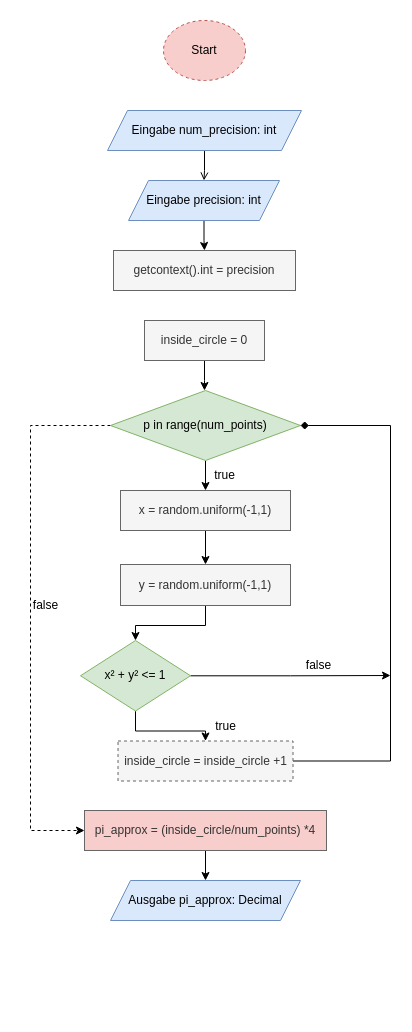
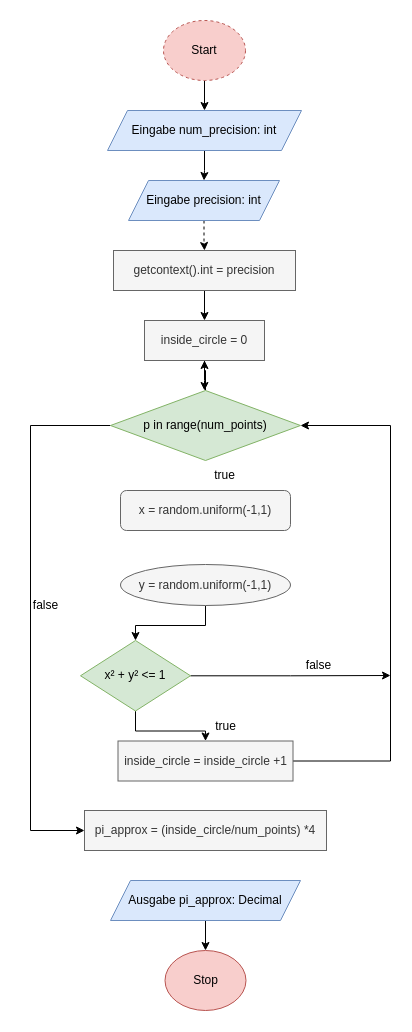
+ <mxCell id="2" value="" style="edgeStyle=orthogonalEdgeStyle;rounded=0;orthogonalLoop=1;jettySize=auto;html=1;" edge="1" parent="1" source="3" target="5"><mxGeometry relative="1" as="geometry" /></mxCell>
- <mxCell id="4" value="" style="edgeStyle=orthogonalEdgeStyle;rounded=0;orthogonalLoop=1;jettySize=auto;html=1;endArrow=open;" edge="1" parent="1" source="5" target="7"><mxGeometry relative="1" as="geometry" /></mxCell>
+ <mxCell id="4" value="" style="edgeStyle=orthogonalEdgeStyle;rounded=0;orthogonalLoop=1;jettySize=auto;html=1;" edge="1" parent="1" source="5" target="7"><mxGeometry relative="1" as="geometry" /></mxCell>
- <mxCell id="6" value="" style="edgeStyle=orthogonalEdgeStyle;rounded=0;orthogonalLoop=1;jettySize=auto;html=1;" edge="1" parent="1" source="7" target="9"><mxGeometry relative="1" as="geometry" /></mxCell>
+ <mxCell id="6" value="" style="edgeStyle=orthogonalEdgeStyle;rounded=0;orthogonalLoop=1;jettySize=auto;html=1;dashed=1;" edge="1" parent="1" source="7" target="9"><mxGeometry relative="1" as="geometry" /></mxCell>
+ <mxCell id="8" value="" style="edgeStyle=orthogonalEdgeStyle;rounded=0;orthogonalLoop=1;jettySize=auto;html=1;" edge="1" parent="1" source="9" target="11"><mxGeometry relative="1" as="geometry" /></mxCell>
- <mxCell id="25" style="edgeStyle=orthogonalEdgeStyle;rounded=0;orthogonalLoop=1;jettySize=auto;html=1;entryX=1;entryY=0.5;entryDx=0;entryDy=0;endArrow=diamond;" edge="1" parent="1" source="26" target="14"><mxGeometry relative="1" as="geometry"><mxPoint x="570" y="380" as="targetPoint" /><Array as="points"><mxPoint x="390" y="760" /><mxPoint x="390" y="425" /></Array></mxGeometry></mxCell>
+ <mxCell id="25" style="edgeStyle=orthogonalEdgeStyle;rounded=0;orthogonalLoop=1;jettySize=auto;html=1;entryX=1;entryY=0.5;entryDx=0;entryDy=0;" edge="1" parent="1" source="26" target="14"><mxGeometry relative="1" as="geometry"><mxPoint x="570" y="380" as="targetPoint" /><Array as="points"><mxPoint x="390" y="760" /><mxPoint x="390" y="425" /></Array></mxGeometry></mxCell>
- <mxCell id="12" value="" style="edgeStyle=orthogonalEdgeStyle;rounded=0;orthogonalLoop=1;jettySize=auto;html=1;" edge="1" parent="1" source="14" target="16"><mxGeometry relative="1" as="geometry" /></mxCell>
+ <mxCell id="12" value="" style="edgeStyle=orthogonalEdgeStyle;rounded=0;orthogonalLoop=1;jettySize=auto;html=1;" edge="1" parent="1" source="14" target="11"><mxGeometry relative="1" as="geometry" /></mxCell>
- <mxCell id="16" value="x = random.uniform(-1,1)" style="whiteSpace=wrap;html=1;fillColor=#f5f5f5;fontColor=#333333;strokeColor=#666666;" vertex="1" parent="1"><mxGeometry x="120" y="490" width="170" height="40" as="geometry" /></mxCell>
+ <mxCell id="16" value="x = random.uniform(-1,1)" style="whiteSpace=wrap;html=1;fillColor=#f5f5f5;fontColor=#333333;strokeColor=#666666;rounded=1;" vertex="1" parent="1"><mxGeometry x="120" y="490" width="170" height="40" as="geometry" /></mxCell>
- <mxCell id="15" value="" style="edgeStyle=orthogonalEdgeStyle;rounded=0;orthogonalLoop=1;jettySize=auto;html=1;" edge="1" parent="1" source="16" target="19"><mxGeometry relative="1" as="geometry" /></mxCell>
- <mxCell id="19" value="y = random.uniform(-1,1)" style="whiteSpace=wrap;html=1;fillColor=#f5f5f5;strokeColor=#666666;fontColor=#333333;" vertex="1" parent="1"><mxGeometry x="120" y="564" width="170" height="41" as="geometry" /></mxCell>
+ <mxCell id="19" value="y = random.uniform(-1,1)" style="ellipse;whiteSpace=wrap;html=1;fillColor=#f5f5f5;strokeColor=#666666;fontColor=#333333;" vertex="1" parent="1"><mxGeometry x="120" y="564" width="170" height="41" as="geometry" /></mxCell>
- <mxCell id="13" style="edgeStyle=orthogonalEdgeStyle;rounded=0;orthogonalLoop=1;jettySize=auto;html=1;exitX=0;exitY=0.5;exitDx=0;exitDy=0;entryX=0;entryY=0.5;entryDx=0;entryDy=0;dashed=1;" edge="1" parent="1" source="14" target="30"><mxGeometry relative="1" as="geometry"><mxPoint x="60" y="860" as="targetPoint" /><Array as="points"><mxPoint x="30" y="425" /><mxPoint x="30" y="830" /></Array></mxGeometry></mxCell>
+ <mxCell id="13" style="edgeStyle=orthogonalEdgeStyle;rounded=0;orthogonalLoop=1;jettySize=auto;html=1;exitX=0;exitY=0.5;exitDx=0;exitDy=0;entryX=0;entryY=0.5;entryDx=0;entryDy=0;" edge="1" parent="1" source="14" target="30"><mxGeometry relative="1" as="geometry"><mxPoint x="60" y="860" as="targetPoint" /><Array as="points"><mxPoint x="30" y="425" /><mxPoint x="30" y="830" /></Array></mxGeometry></mxCell>
- <mxCell id="26" value="inside_circle = inside_circle +1" style="whiteSpace=wrap;html=1;fillColor=#f5f5f5;strokeColor=#666666;fontColor=#333333;dashed=1;" vertex="1" parent="1"><mxGeometry x="117.5" y="740.5" width="175" height="40" as="geometry" /></mxCell>
+ <mxCell id="26" value="inside_circle = inside_circle +1" style="whiteSpace=wrap;html=1;fillColor=#f5f5f5;strokeColor=#666666;fontColor=#333333;" vertex="1" parent="1"><mxGeometry x="117.5" y="740.5" width="175" height="40" as="geometry" /></mxCell>
- <mxCell id="30" value="pi_approx = (inside_circle/num_points) *4" style="whiteSpace=wrap;html=1;fillColor=#f8cecc;fontColor=#333333;strokeColor=#666666;" vertex="1" parent="1"><mxGeometry x="84" y="810" width="242" height="40" as="geometry" /></mxCell>
+ <mxCell id="30" value="pi_approx = (inside_circle/num_points) *4" style="whiteSpace=wrap;html=1;fillColor=#f5f5f5;fontColor=#333333;strokeColor=#666666;" vertex="1" parent="1"><mxGeometry x="84" y="810" width="242" height="40" as="geometry" /></mxCell>
- <mxCell id="29" value="" style="edgeStyle=orthogonalEdgeStyle;rounded=0;orthogonalLoop=1;jettySize=auto;html=1;" edge="1" parent="1" source="30" target="32"><mxGeometry relative="1" as="geometry" /></mxCell>
+ <mxCell id="31" value="" style="edgeStyle=orthogonalEdgeStyle;rounded=0;orthogonalLoop=1;jettySize=auto;html=1;" edge="1" parent="1" source="32" target="21"><mxGeometry relative="1" as="geometry" /></mxCell>
+ <mxCell id="21" value="Stop" style="ellipse;whiteSpace=wrap;html=1;fillColor=#f8cecc;strokeColor=#b85450;" vertex="1" parent="1"><mxGeometry x="164.5" y="950" width="81" height="60" as="geometry" /></mxCell>
